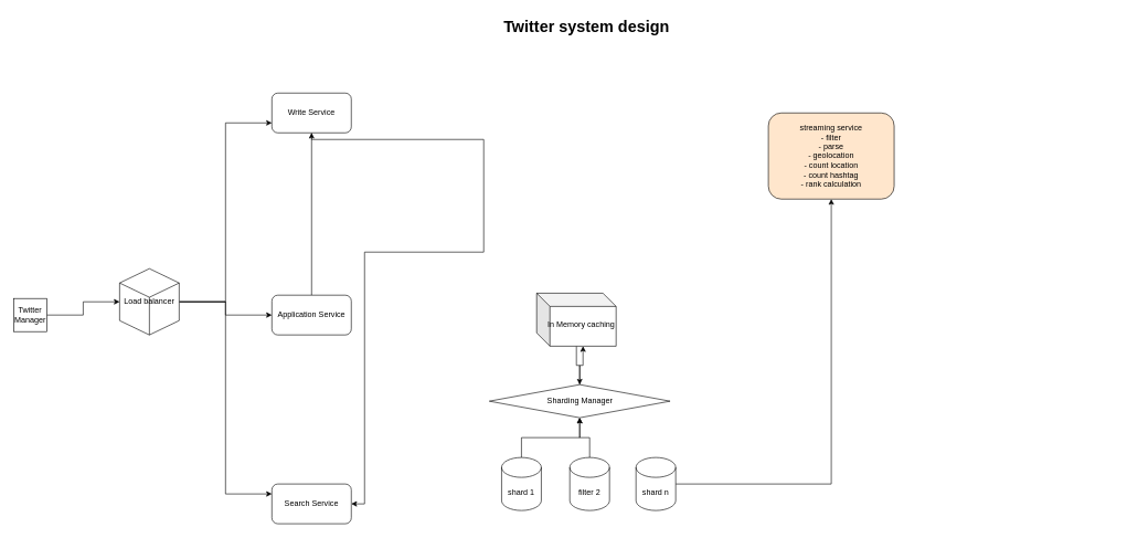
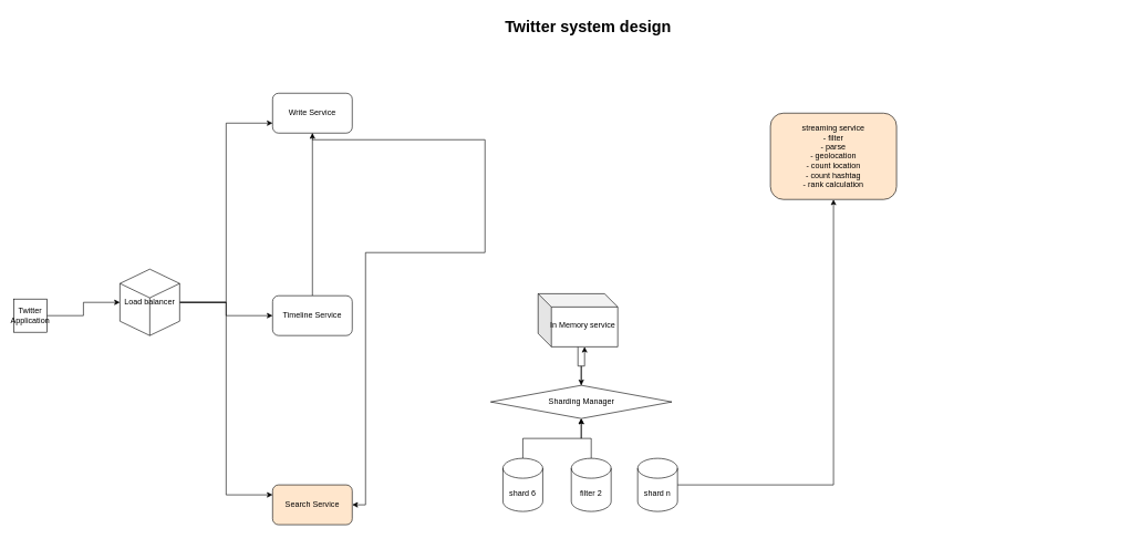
- <mxCell id="4" value="Twitter Manager" style="whiteSpace=wrap;html=1;aspect=fixed;" vertex="1" parent="1"><mxGeometry x="20" y="450" width="50" height="50" as="geometry" /></mxCell>
+ <mxCell id="4" value="Twitter Application" style="whiteSpace=wrap;html=1;aspect=fixed;" vertex="1" parent="1"><mxGeometry x="20" y="450" width="50" height="50" as="geometry" /></mxCell>
- <mxCell id="15" value="Application Service" style="rounded=1;whiteSpace=wrap;html=1;" vertex="1" parent="1"><mxGeometry x="410" y="445" width="120" height="60" as="geometry" /></mxCell>
+ <mxCell id="15" value="Timeline Service" style="rounded=1;whiteSpace=wrap;html=1;" vertex="1" parent="1"><mxGeometry x="410" y="445" width="120" height="60" as="geometry" /></mxCell>
- <mxCell id="11" value="In Memory caching" style="text;html=1;align=center;verticalAlign=middle;resizable=0;points=[];autosize=1;strokeColor=none;fillColor=none;" vertex="1" parent="1"><mxGeometry x="817" y="480" width="120" height="20" as="geometry" /></mxCell>
+ <mxCell id="11" value="In Memory service" style="text;html=1;align=center;verticalAlign=middle;resizable=0;points=[];autosize=1;strokeColor=none;fillColor=none;" vertex="1" parent="1"><mxGeometry x="817" y="480" width="120" height="20" as="geometry" /></mxCell>
- <mxCell id="20" value="shard 1" style="shape=cylinder3;whiteSpace=wrap;html=1;boundedLbl=1;backgroundOutline=1;size=15;" vertex="1" parent="1"><mxGeometry x="757" y="690" width="60" height="80" as="geometry" /></mxCell>
+ <mxCell id="20" value="shard 6" style="shape=cylinder3;whiteSpace=wrap;html=1;boundedLbl=1;backgroundOutline=1;size=15;" vertex="1" parent="1"><mxGeometry x="757" y="690" width="60" height="80" as="geometry" /></mxCell>
- <mxCell id="16" value="Search Service" style="rounded=1;whiteSpace=wrap;html=1;" vertex="1" parent="1"><mxGeometry x="410" y="730" width="120" height="60" as="geometry" /></mxCell>
+ <mxCell id="16" value="Search Service" style="rounded=1;whiteSpace=wrap;html=1;fillColor=#ffe6cc;" vertex="1" parent="1"><mxGeometry x="410" y="730" width="120" height="60" as="geometry" /></mxCell>
